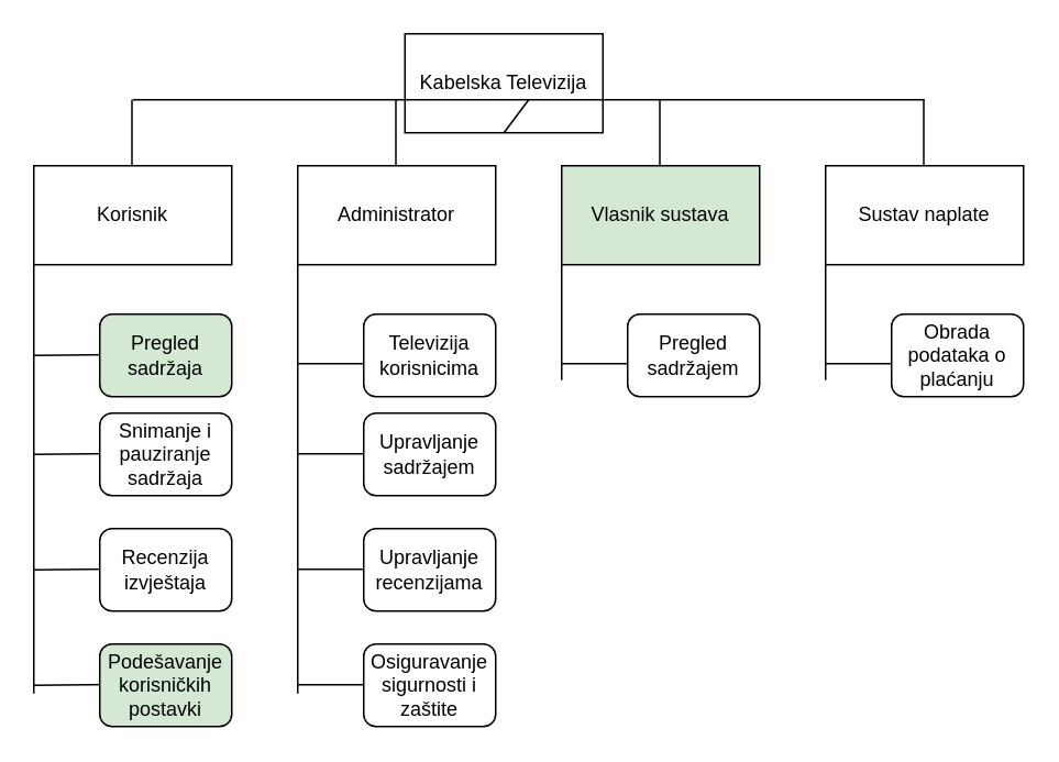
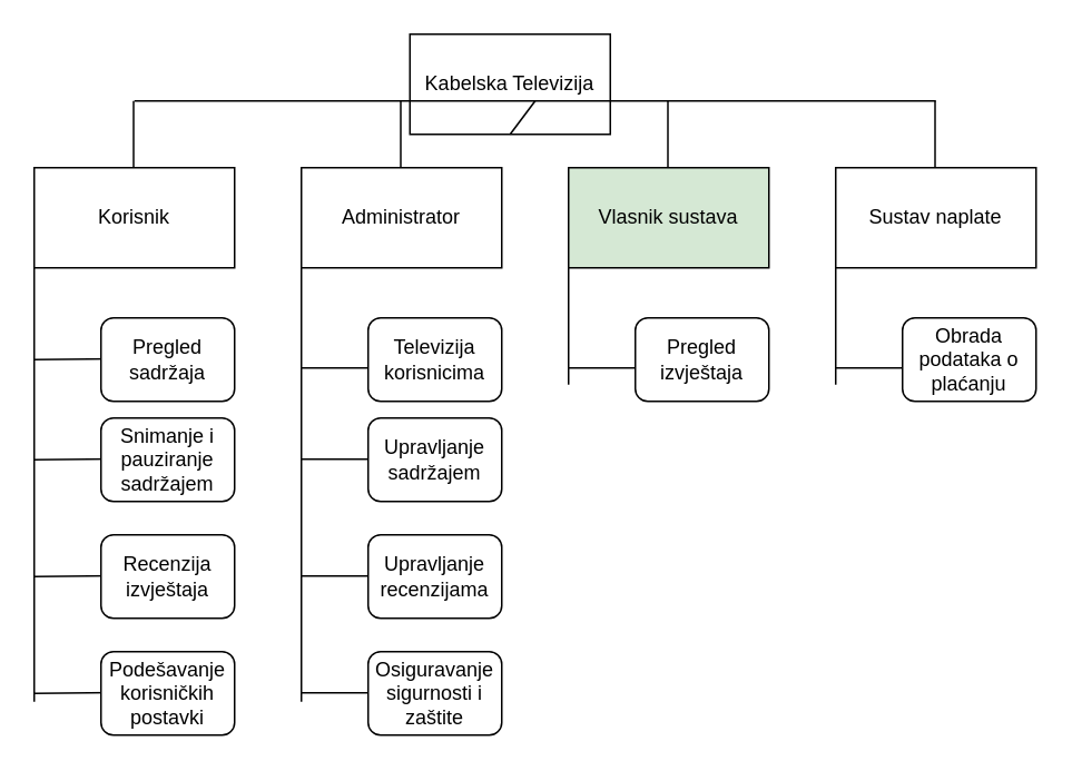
- <mxCell id="17" value="Pregled sadržaja" style="rounded=1;whiteSpace=wrap;html=1;fillColor=#d5e8d4;" parent="1" vertex="1"><mxGeometry x="60" y="190" width="80" height="50" as="geometry" /></mxCell>
+ <mxCell id="17" value="Pregled sadržaja" style="rounded=1;whiteSpace=wrap;html=1;" parent="1" vertex="1"><mxGeometry x="60" y="190" width="80" height="50" as="geometry" /></mxCell>
- <mxCell id="35" value="Pregled sadržajem" style="rounded=1;whiteSpace=wrap;html=1;" parent="1" vertex="1"><mxGeometry x="380" y="190" width="80" height="50" as="geometry" /></mxCell>
+ <mxCell id="35" value="Pregled izvještaja" style="rounded=1;whiteSpace=wrap;html=1;" parent="1" vertex="1"><mxGeometry x="380" y="190" width="80" height="50" as="geometry" /></mxCell>
- <mxCell id="19" value="Snimanje i pauziranje sadržaja" style="rounded=1;whiteSpace=wrap;html=1;" parent="1" vertex="1"><mxGeometry x="60" y="250" width="80" height="50" as="geometry" /></mxCell>
+ <mxCell id="19" value="Snimanje i pauziranje sadržajem" style="rounded=1;whiteSpace=wrap;html=1;" parent="1" vertex="1"><mxGeometry x="60" y="250" width="80" height="50" as="geometry" /></mxCell>
- <mxCell id="23" value="Podešavanje korisničkih postavki" style="rounded=1;whiteSpace=wrap;html=1;fillColor=#d5e8d4;" parent="1" vertex="1"><mxGeometry x="60" y="390" width="80" height="50" as="geometry" /></mxCell>
+ <mxCell id="23" value="Podešavanje korisničkih postavki" style="rounded=1;whiteSpace=wrap;html=1;" parent="1" vertex="1"><mxGeometry x="60" y="390" width="80" height="50" as="geometry" /></mxCell>
